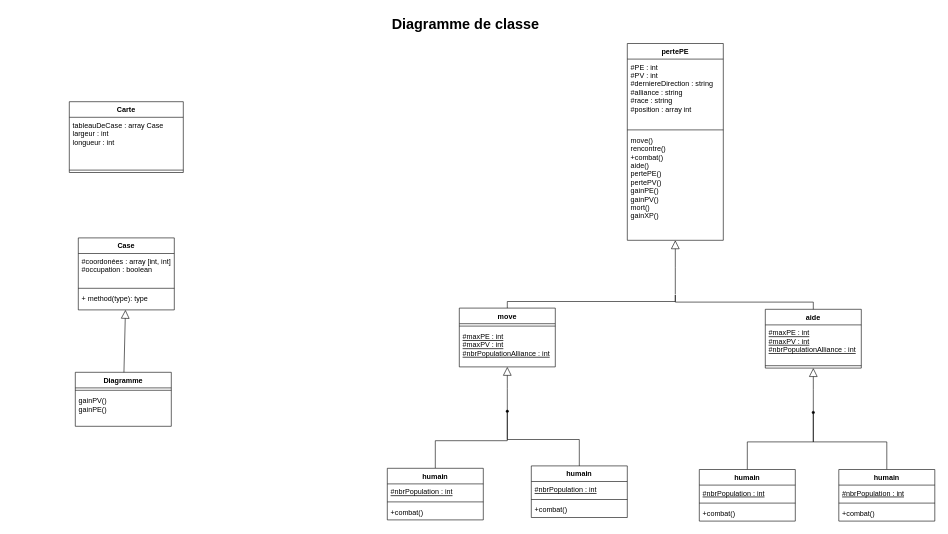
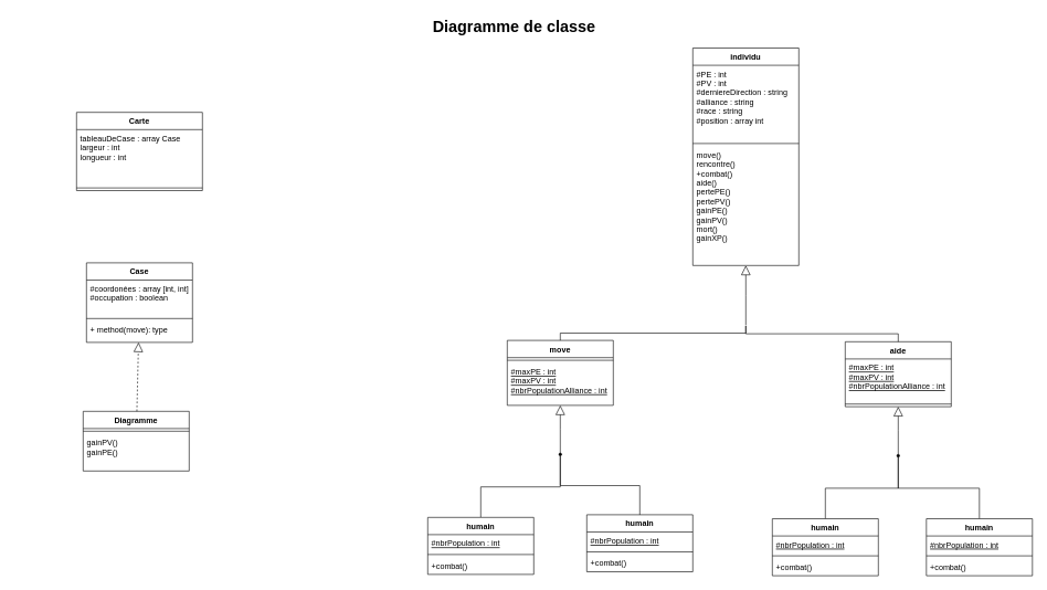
- <mxCell id="3" value="pertePE" style="swimlane;fontStyle=1;align=center;verticalAlign=top;childLayout=stackLayout;horizontal=1;startSize=26;horizontalStack=0;resizeParent=1;resizeParentMax=0;resizeLast=0;collapsible=1;marginBottom=0;" parent="1" vertex="1"><mxGeometry x="1045" y="72" width="160" height="328" as="geometry"><mxRectangle x="1240" y="92" width="70" height="26" as="alternateBounds" /></mxGeometry></mxCell>
+ <mxCell id="3" value="individu" style="swimlane;fontStyle=1;align=center;verticalAlign=top;childLayout=stackLayout;horizontal=1;startSize=26;horizontalStack=0;resizeParent=1;resizeParentMax=0;resizeLast=0;collapsible=1;marginBottom=0;" parent="1" vertex="1"><mxGeometry x="1045" y="72" width="160" height="328" as="geometry"><mxRectangle x="1240" y="92" width="70" height="26" as="alternateBounds" /></mxGeometry></mxCell>
- <mxCell id="46" value="+ method(type): type" style="text;strokeColor=none;fillColor=none;align=left;verticalAlign=top;spacingLeft=4;spacingRight=4;overflow=hidden;rotatable=0;points=[[0,0.5],[1,0.5]];portConstraint=eastwest;" parent="43" vertex="1"><mxGeometry y="88" width="160" height="32" as="geometry" /></mxCell>
+ <mxCell id="46" value="+ method(move): type" style="text;strokeColor=none;fillColor=none;align=left;verticalAlign=top;spacingLeft=4;spacingRight=4;overflow=hidden;rotatable=0;points=[[0,0.5],[1,0.5]];portConstraint=eastwest;" parent="43" vertex="1"><mxGeometry y="88" width="160" height="32" as="geometry" /></mxCell>
- <mxCell id="50" value="" style="edgeStyle=none;html=1;endSize=12;endArrow=block;endFill=0;" parent="1" source="47" target="43" edge="1"><mxGeometry width="160" relative="1" as="geometry"><mxPoint x="-75" y="890" as="sourcePoint" /><mxPoint x="85" y="890" as="targetPoint" /></mxGeometry></mxCell>
+ <mxCell id="50" value="" style="edgeStyle=none;html=1;endSize=12;endArrow=block;endFill=0;dashed=1;" parent="1" source="47" target="43" edge="1"><mxGeometry width="160" relative="1" as="geometry"><mxPoint x="-75" y="890" as="sourcePoint" /><mxPoint x="85" y="890" as="targetPoint" /></mxGeometry></mxCell>
